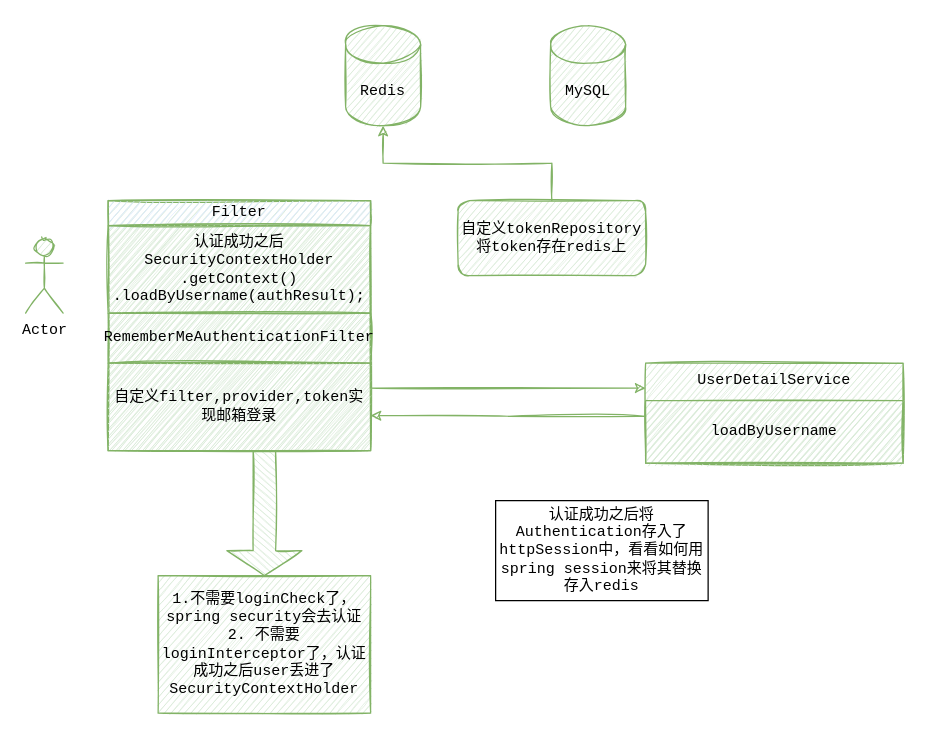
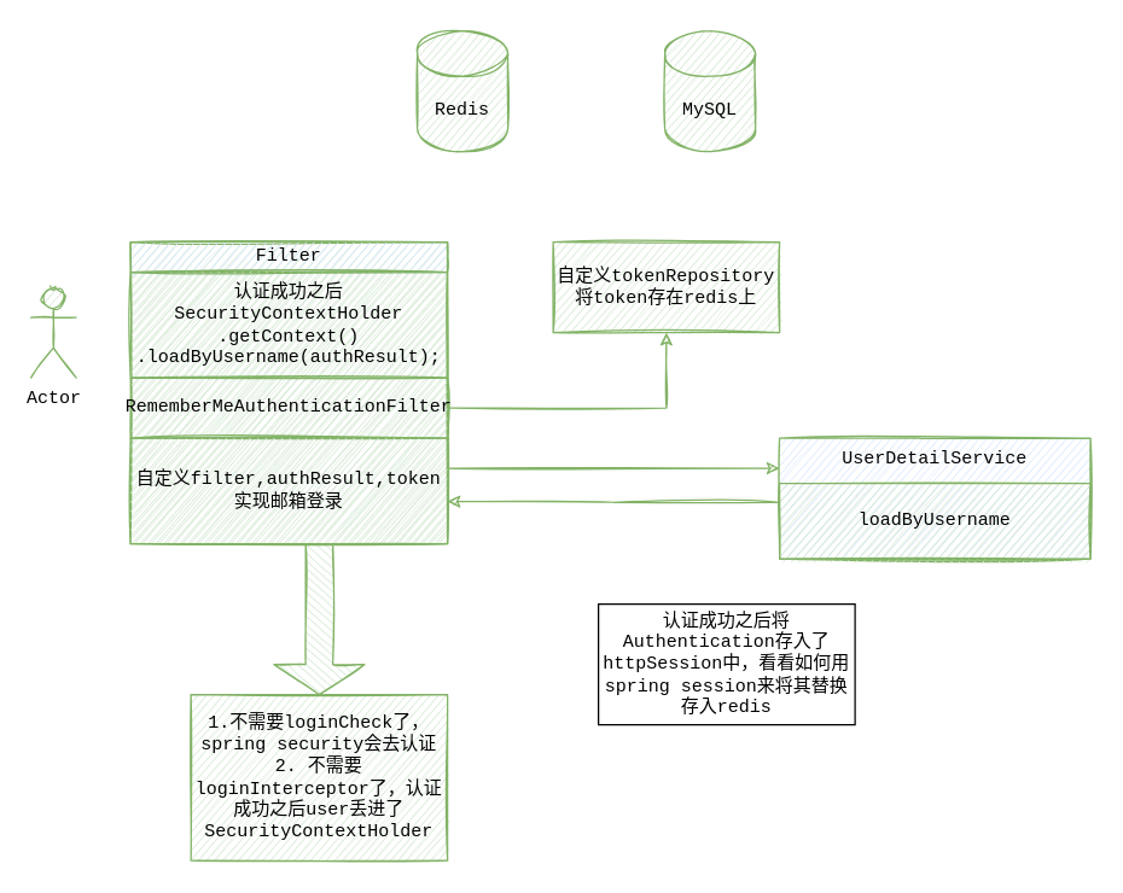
- <mxCell id="12" style="rounded=0;orthogonalLoop=1;jettySize=auto;html=1;exitX=0.5;exitY=0;exitDx=0;exitDy=0;entryX=0.5;entryY=1;entryDx=0;entryDy=0;entryPerimeter=0;fillColor=#d5e8d4;strokeColor=#82b366;sketch=1;fontFamily=Courier New;edgeStyle=orthogonalEdgeStyle;" edge="1" parent="1" source="13" target="2"><mxGeometry relative="1" as="geometry" /></mxCell>
- <mxCell id="13" value="自定义tokenRepository将token存在redis上" style="whiteSpace=wrap;html=1;fillColor=#d5e8d4;strokeColor=#82b366;sketch=1;fontFamily=Courier New;rounded=1;" vertex="1" parent="1"><mxGeometry x="366" y="160" width="150" height="60" as="geometry" /></mxCell>
+ <mxCell id="13" value="自定义tokenRepository将token存在redis上" style="rounded=0;whiteSpace=wrap;html=1;fillColor=#d5e8d4;strokeColor=#82b366;sketch=1;fontFamily=Courier New;" vertex="1" parent="1"><mxGeometry x="366" y="160" width="150" height="60" as="geometry" /></mxCell>
+ <mxCell id="16" style="edgeStyle=orthogonalEdgeStyle;rounded=0;sketch=1;orthogonalLoop=1;jettySize=auto;html=1;exitX=1;exitY=0.5;exitDx=0;exitDy=0;entryX=0.5;entryY=1;entryDx=0;entryDy=0;fontFamily=Courier New;fillColor=#d5e8d4;strokeColor=#82b366;" edge="1" parent="1" source="17" target="13"><mxGeometry relative="1" as="geometry" /></mxCell>
- <mxCell id="9" value="UserDetailService" style="rounded=0;whiteSpace=wrap;html=1;verticalAlign=top;fillColor=#d5e8d4;strokeColor=#82b366;sketch=1;fontFamily=Courier New;" vertex="1" parent="1"><mxGeometry x="516" y="290" width="206" height="80" as="geometry" /></mxCell>
+ <mxCell id="9" value="UserDetailService" style="rounded=0;whiteSpace=wrap;html=1;verticalAlign=top;fillColor=#dae8fc;strokeColor=#82b366;sketch=1;fontFamily=Courier New;" vertex="1" parent="1"><mxGeometry x="516" y="290" width="206" height="80" as="geometry" /></mxCell>
- <mxCell id="18" value="自定义filter,provider,token实现邮箱登录" style="rounded=0;whiteSpace=wrap;html=1;fontFamily=Courier New;fillColor=#d5e8d4;strokeColor=#82b366;sketch=1;" vertex="1" parent="1"><mxGeometry x="86" y="290" width="210" height="70" as="geometry" /></mxCell>
+ <mxCell id="18" value="自定义filter,authResult,token实现邮箱登录" style="rounded=0;whiteSpace=wrap;html=1;fontFamily=Courier New;fillColor=#d5e8d4;strokeColor=#82b366;sketch=1;" vertex="1" parent="1"><mxGeometry x="86" y="290" width="210" height="70" as="geometry" /></mxCell>
